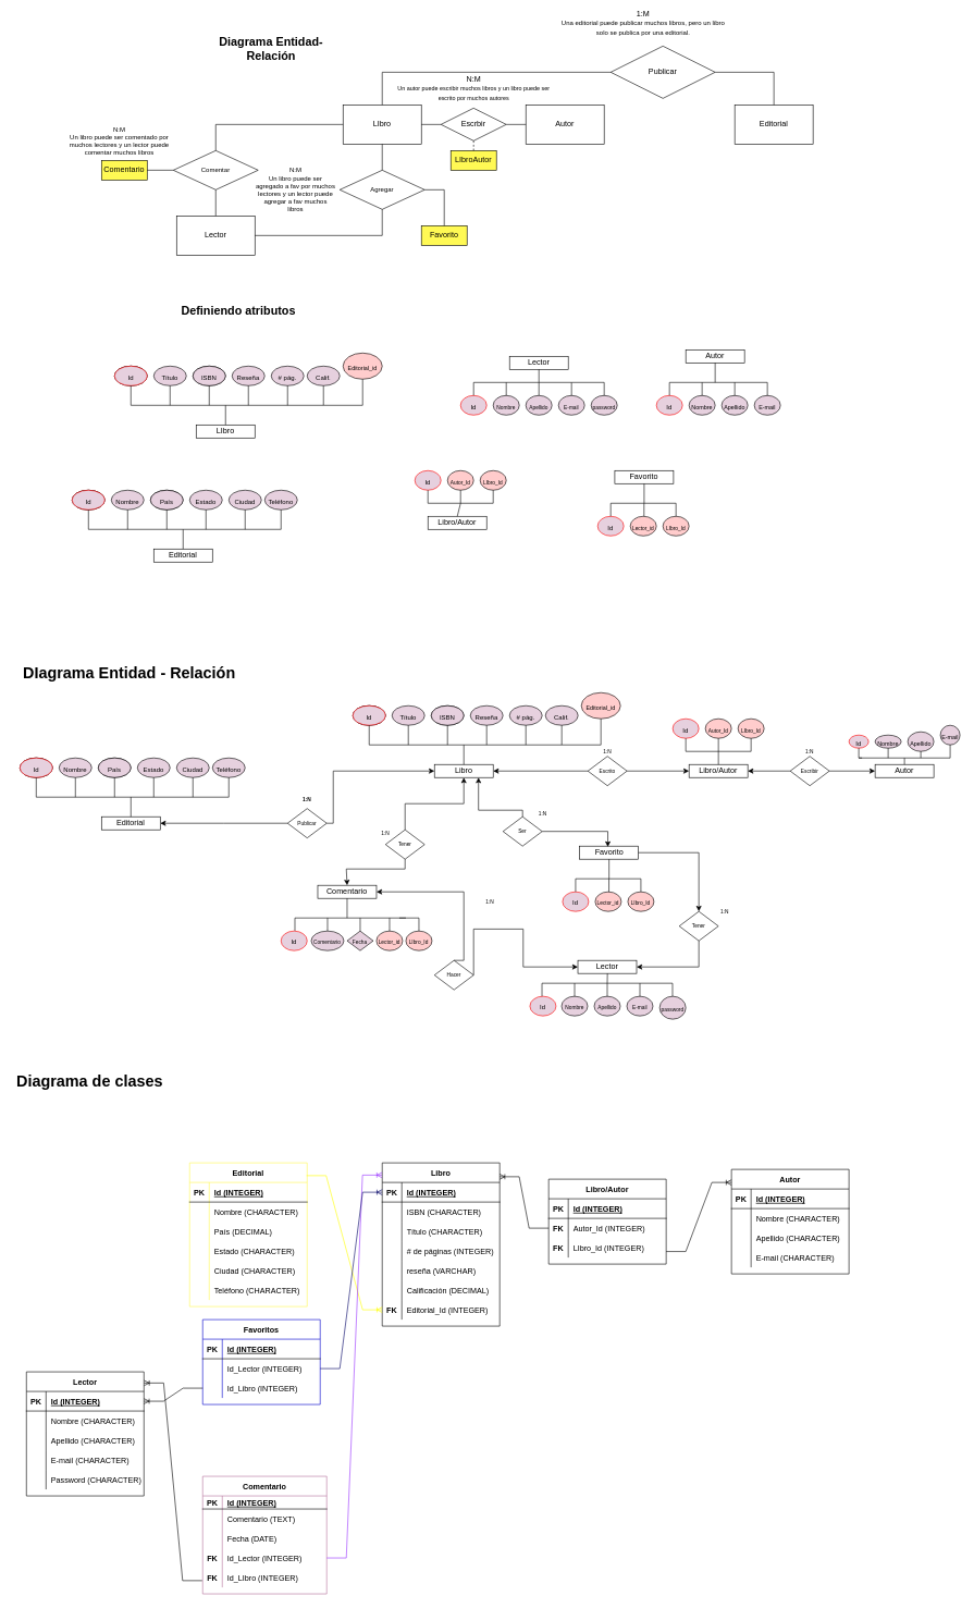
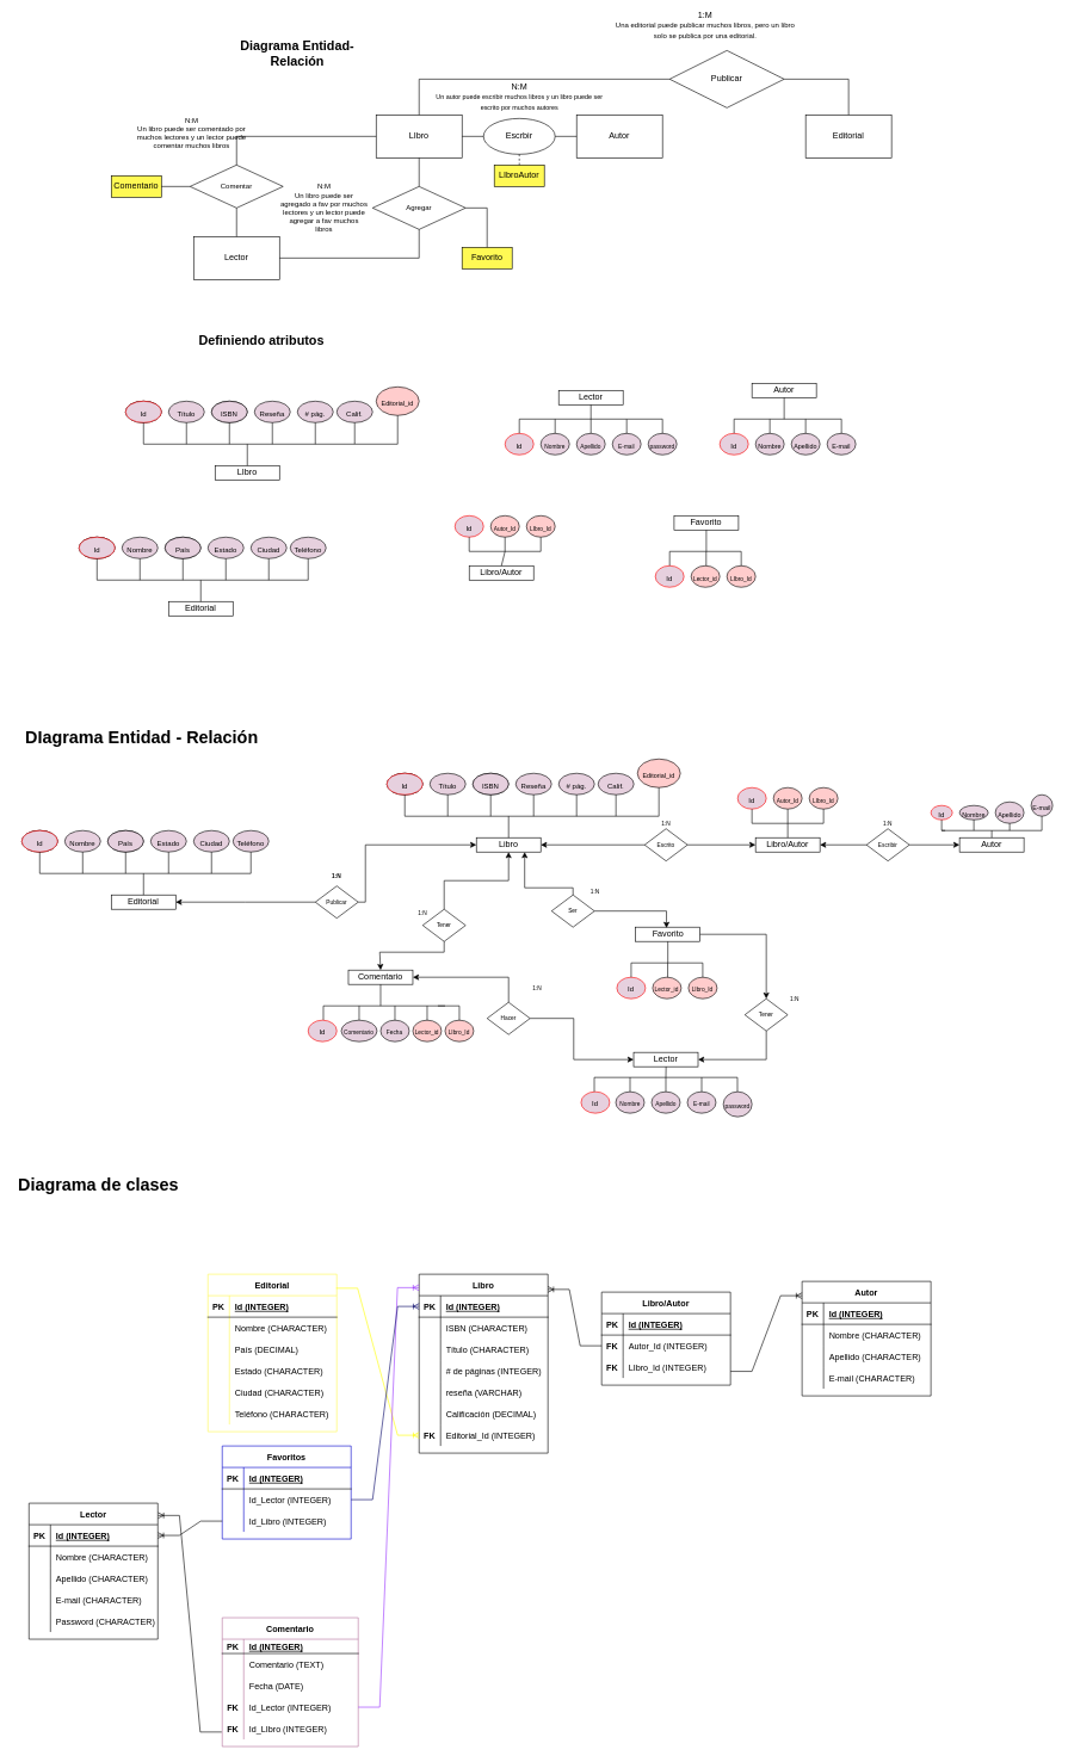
- <mxCell id="8" value="Escrbir" style="rhombus;whiteSpace=wrap;html=1;" parent="1" vertex="1"><mxGeometry x="675" y="165" width="100" height="50" as="geometry" /></mxCell>
+ <mxCell id="8" value="Escrbir" style="ellipse;whiteSpace=wrap;html=1;" parent="1" vertex="1"><mxGeometry x="675" y="165" width="100" height="50" as="geometry" /></mxCell>
- <mxCell id="18" value="N:M&lt;br&gt;Un libro puede ser comentado por muchos lectores y un lector puede comentar muchos libros" style="text;html=1;strokeColor=none;fillColor=none;align=center;verticalAlign=middle;whiteSpace=wrap;rounded=0;fontSize=10;" parent="1" vertex="1"><mxGeometry x="105" y="190" width="155" height="50" as="geometry" /></mxCell>
+ <mxCell id="18" value="N:M&lt;br&gt;Un libro puede ser comentado por muchos lectores y un lector puede comentar muchos libros" style="text;html=1;strokeColor=none;fillColor=none;align=center;verticalAlign=middle;whiteSpace=wrap;rounded=0;fontSize=10;" parent="1" vertex="1"><mxGeometry x="190" y="160" width="155" height="50" as="geometry" /></mxCell>
- <mxCell id="102" value="&lt;font style=&quot;font-size: 8px&quot;&gt;Fecha&lt;/font&gt;" style="rhombus;whiteSpace=wrap;html=1;fontSize=18;fillColor=#E6D0DE;" parent="1" vertex="1"><mxGeometry x="531.25" y="1425" width="40" height="30" as="geometry" /></mxCell>
+ <mxCell id="102" value="&lt;font style=&quot;font-size: 8px&quot;&gt;Fecha&lt;/font&gt;" style="ellipse;whiteSpace=wrap;html=1;fontSize=18;fillColor=#E6D0DE;" parent="1" vertex="1"><mxGeometry x="531.25" y="1425" width="40" height="30" as="geometry" /></mxCell>
- <mxCell id="235" value="Hacer" style="rhombus;whiteSpace=wrap;html=1;fontSize=8;strokeColor=#000000;fillColor=#FFFFFF;" parent="1" vertex="1"><mxGeometry x="665" y="1470" width="60" height="45" as="geometry" /></mxCell>
+ <mxCell id="235" value="Hacer" style="rhombus;whiteSpace=wrap;html=1;fontSize=8;strokeColor=#000000;fillColor=#FFFFFF;" parent="1" vertex="1"><mxGeometry x="680" y="1400" width="60" height="45" as="geometry" /></mxCell>
